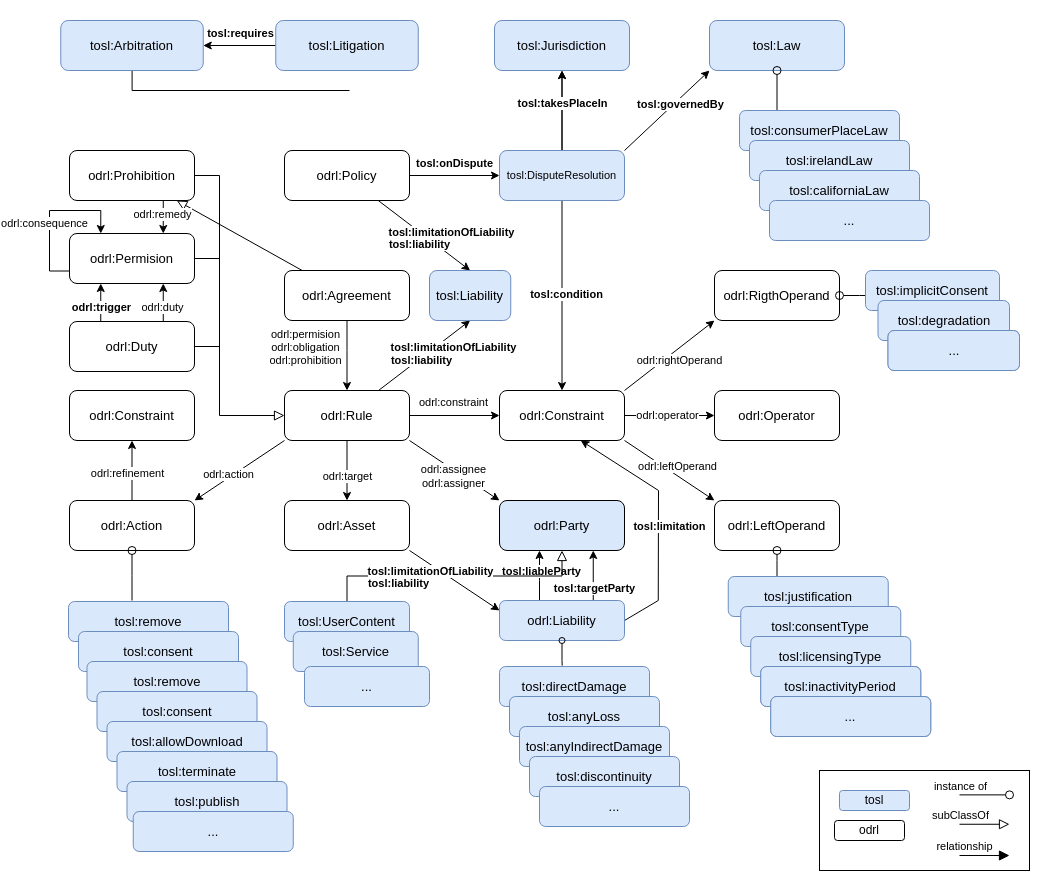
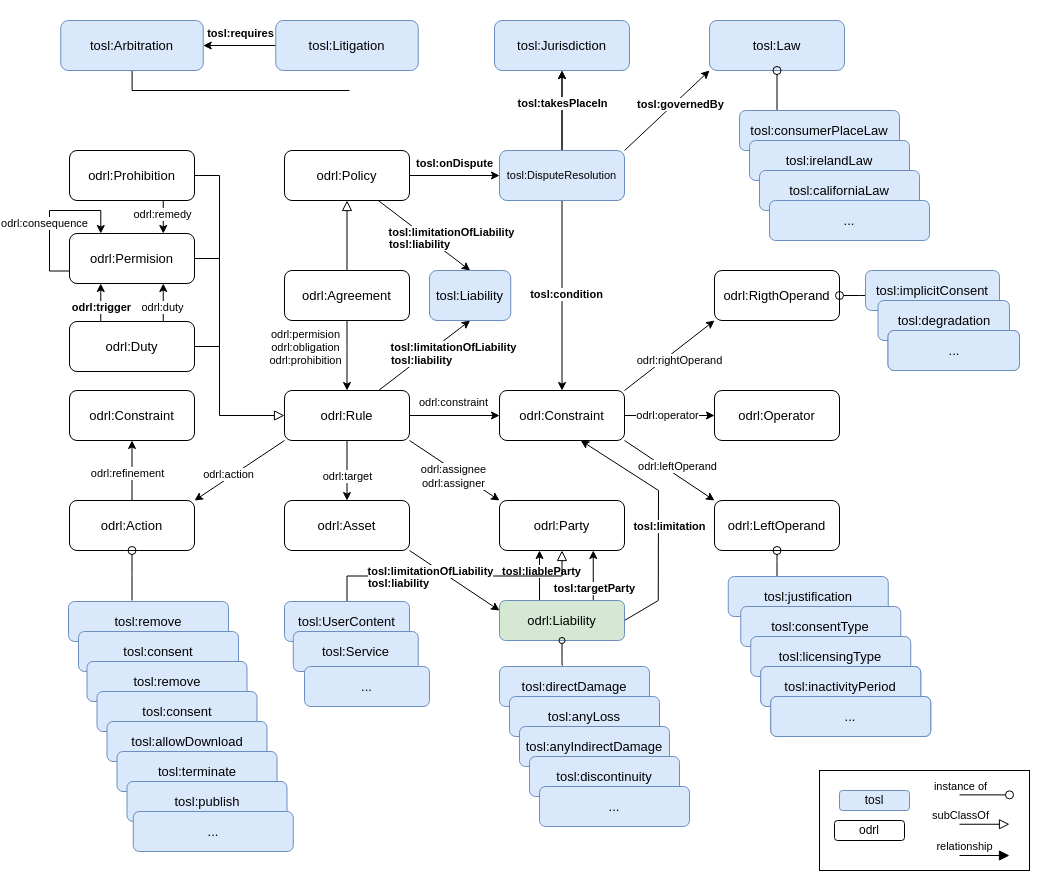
- <mxCell id="10" style="rounded=0;orthogonalLoop=1;jettySize=auto;html=1;endArrow=block;endFill=0;endSize=8;" edge="1" parent="1" source="13" target="26"><mxGeometry relative="1" as="geometry" /></mxCell>
+ <mxCell id="10" style="rounded=0;orthogonalLoop=1;jettySize=auto;html=1;entryX=0.5;entryY=1;entryDx=0;entryDy=0;endArrow=block;endFill=0;endSize=8;" edge="1" parent="1" source="13" target="9"><mxGeometry relative="1" as="geometry" /></mxCell>
- <mxCell id="41" value="&lt;font style=&quot;font-size: 13px;&quot;&gt;odrl:Party&lt;/font&gt;" style="rounded=1;whiteSpace=wrap;html=1;fillColor=#dae8fc;" vertex="1" parent="1"><mxGeometry x="470" y="500" width="125" height="50" as="geometry" /></mxCell>
+ <mxCell id="41" value="&lt;font style=&quot;font-size: 13px;&quot;&gt;odrl:Party&lt;/font&gt;" style="rounded=1;whiteSpace=wrap;html=1;" vertex="1" parent="1"><mxGeometry x="470" y="500" width="125" height="50" as="geometry" /></mxCell>
- <mxCell id="126" value="&lt;font style=&quot;font-size: 13px;&quot;&gt;odrl:Liability&lt;/font&gt;" style="rounded=1;whiteSpace=wrap;html=1;fillColor=#dae8fc;strokeColor=#6c8ebf;" vertex="1" parent="1"><mxGeometry x="470" y="600" width="125" height="40" as="geometry" /></mxCell>
+ <mxCell id="126" value="&lt;font style=&quot;font-size: 13px;&quot;&gt;odrl:Liability&lt;/font&gt;" style="rounded=1;whiteSpace=wrap;html=1;fillColor=#d5e8d4;strokeColor=#6c8ebf;" vertex="1" parent="1"><mxGeometry x="470" y="600" width="125" height="40" as="geometry" /></mxCell>
